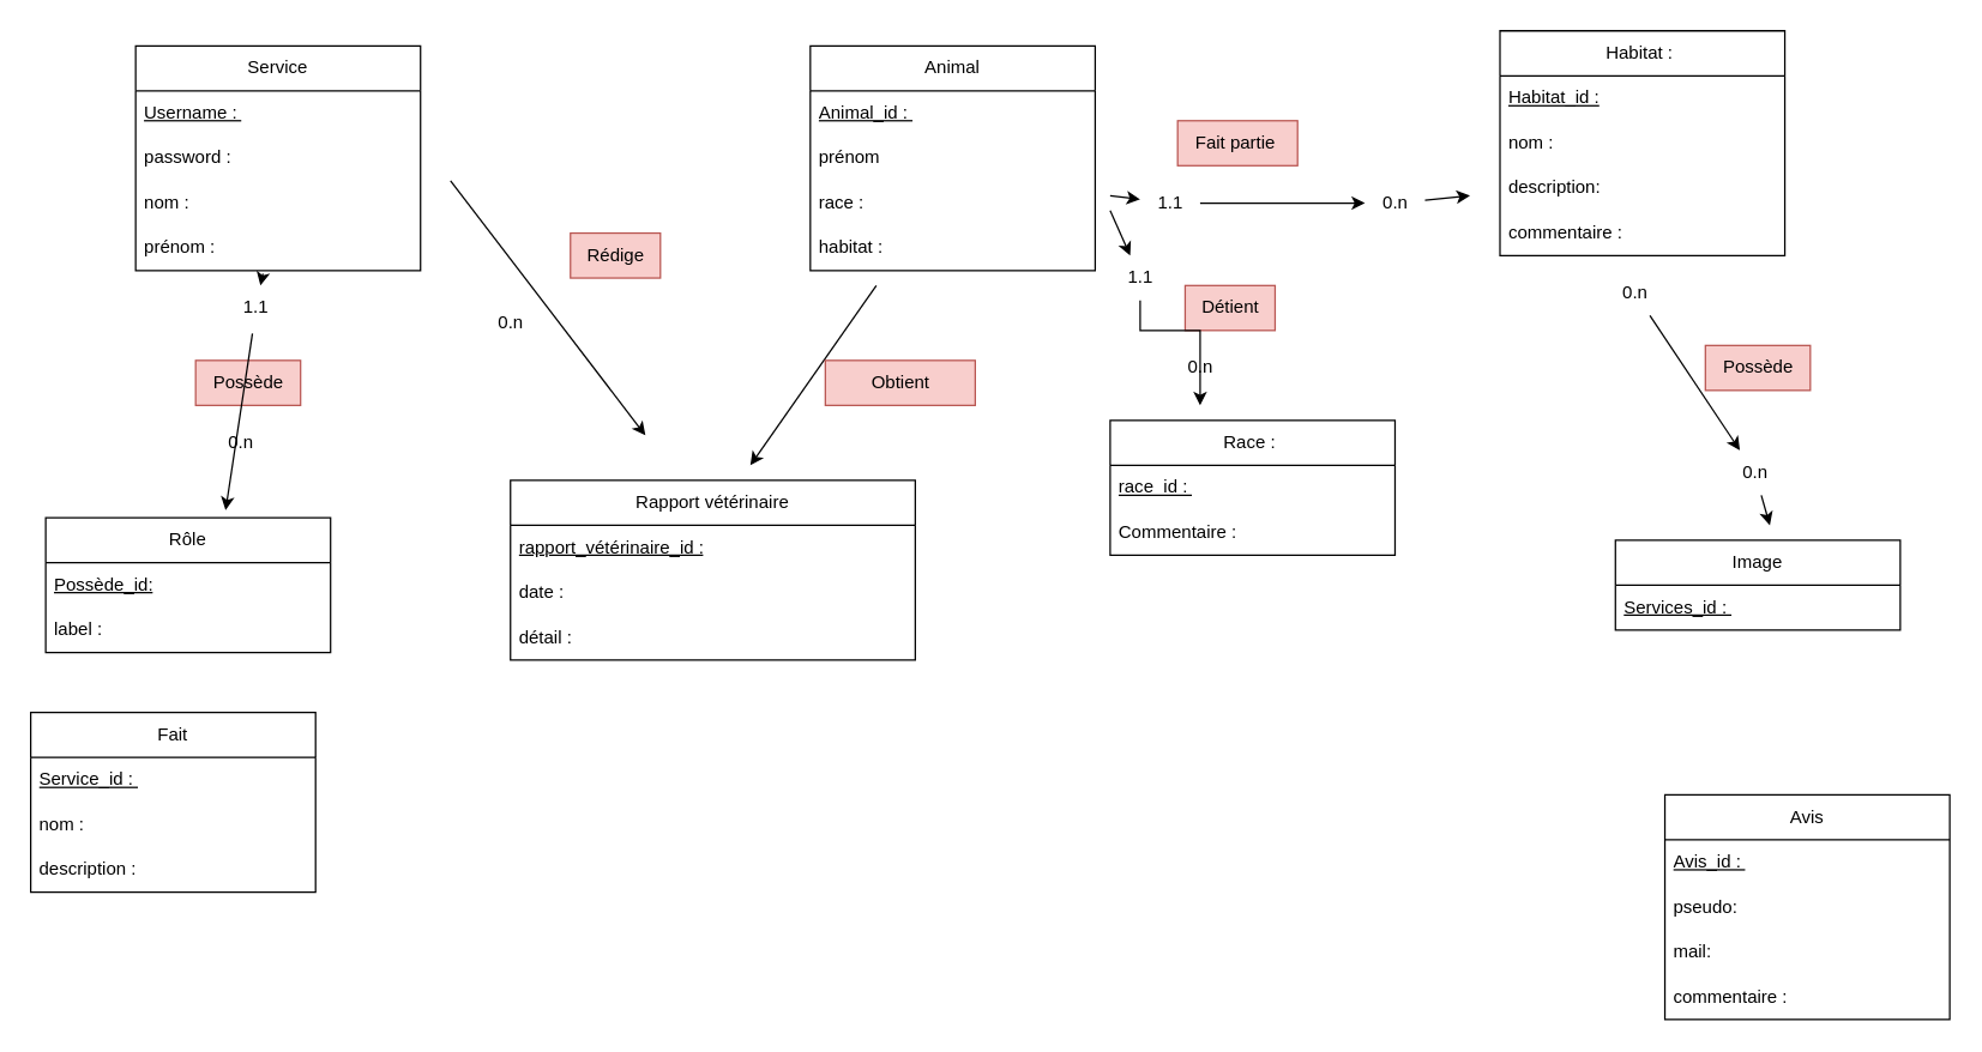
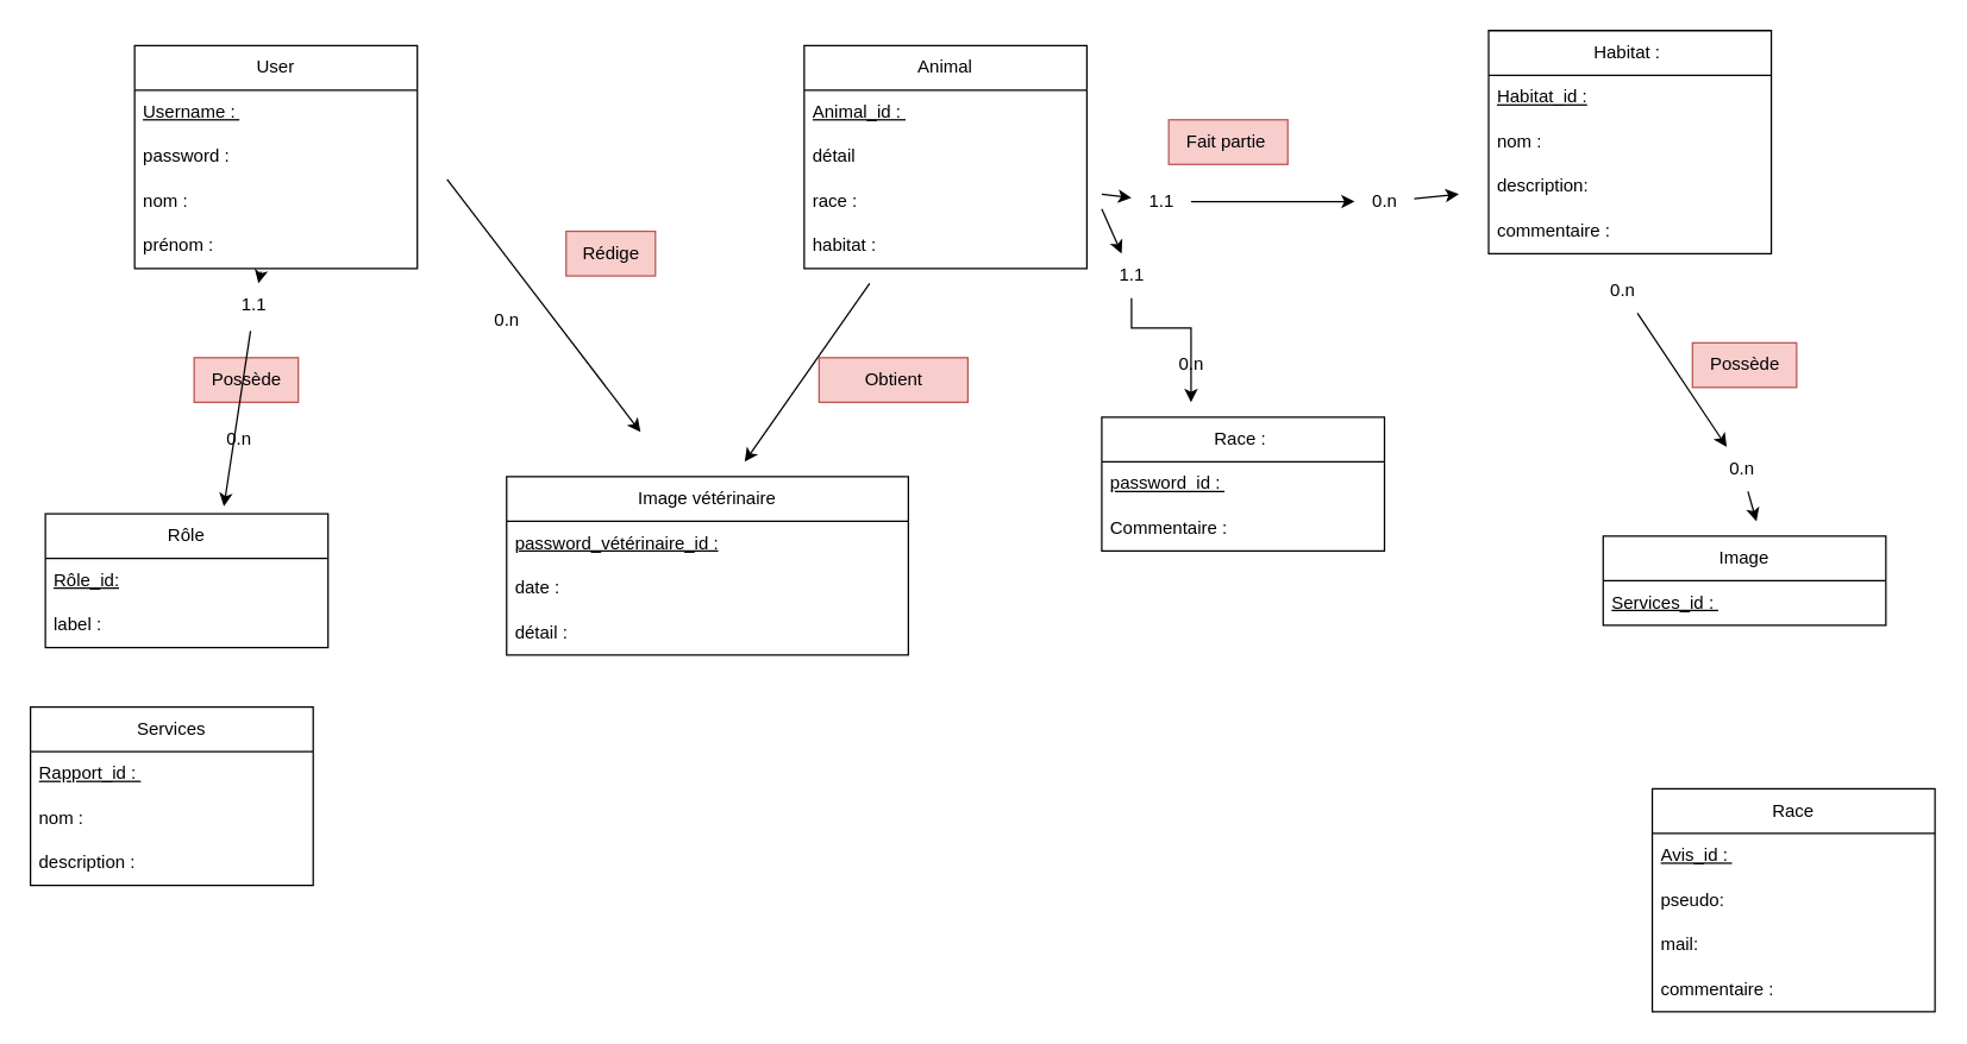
- <mxCell id="2" value="Service" style="swimlane;fontStyle=0;childLayout=stackLayout;horizontal=1;startSize=30;horizontalStack=0;resizeParent=1;resizeParentMax=0;resizeLast=0;collapsible=1;marginBottom=0;whiteSpace=wrap;html=1;" parent="1" vertex="1"><mxGeometry x="90" y="30" width="190" height="150" as="geometry" /></mxCell>
+ <mxCell id="2" value="User" style="swimlane;fontStyle=0;childLayout=stackLayout;horizontal=1;startSize=30;horizontalStack=0;resizeParent=1;resizeParentMax=0;resizeLast=0;collapsible=1;marginBottom=0;whiteSpace=wrap;html=1;" parent="1" vertex="1"><mxGeometry x="90" y="30" width="190" height="150" as="geometry" /></mxCell>
- <mxCell id="17" value="prénom" style="text;strokeColor=none;fillColor=none;align=left;verticalAlign=middle;spacingLeft=4;spacingRight=4;overflow=hidden;points=[[0,0.5],[1,0.5]];portConstraint=eastwest;rotatable=0;whiteSpace=wrap;html=1;" parent="15" vertex="1"><mxGeometry y="60" width="190" height="30" as="geometry" /></mxCell>
+ <mxCell id="17" value="détail" style="text;strokeColor=none;fillColor=none;align=left;verticalAlign=middle;spacingLeft=4;spacingRight=4;overflow=hidden;points=[[0,0.5],[1,0.5]];portConstraint=eastwest;rotatable=0;whiteSpace=wrap;html=1;" parent="15" vertex="1"><mxGeometry y="60" width="190" height="30" as="geometry" /></mxCell>
- <mxCell id="42" value="Détient" style="text;html=1;align=center;verticalAlign=middle;resizable=0;points=[];autosize=1;strokeColor=#b85450;fillColor=#f8cecc;" parent="1" vertex="1"><mxGeometry x="790" y="190" width="60" height="30" as="geometry" /></mxCell>
- <mxCell id="36" value="&lt;u&gt;race_id :&amp;nbsp;&lt;/u&gt;" style="text;strokeColor=none;fillColor=none;align=left;verticalAlign=middle;spacingLeft=4;spacingRight=4;overflow=hidden;points=[[0,0.5],[1,0.5]];portConstraint=eastwest;rotatable=0;whiteSpace=wrap;html=1;" parent="35" vertex="1"><mxGeometry y="30" width="190" height="30" as="geometry" /></mxCell>
+ <mxCell id="36" value="&lt;u&gt;password_id :&amp;nbsp;&lt;/u&gt;" style="text;strokeColor=none;fillColor=none;align=left;verticalAlign=middle;spacingLeft=4;spacingRight=4;overflow=hidden;points=[[0,0.5],[1,0.5]];portConstraint=eastwest;rotatable=0;whiteSpace=wrap;html=1;" parent="35" vertex="1"><mxGeometry y="30" width="190" height="30" as="geometry" /></mxCell>
- <mxCell id="31" value="Rapport vétérinaire" style="swimlane;fontStyle=0;childLayout=stackLayout;horizontal=1;startSize=30;horizontalStack=0;resizeParent=1;resizeParentMax=0;resizeLast=0;collapsible=1;marginBottom=0;whiteSpace=wrap;html=1;" parent="1" vertex="1"><mxGeometry x="340" y="320" width="270" height="120" as="geometry" /></mxCell>
+ <mxCell id="31" value="Image vétérinaire" style="swimlane;fontStyle=0;childLayout=stackLayout;horizontal=1;startSize=30;horizontalStack=0;resizeParent=1;resizeParentMax=0;resizeLast=0;collapsible=1;marginBottom=0;whiteSpace=wrap;html=1;" parent="1" vertex="1"><mxGeometry x="340" y="320" width="270" height="120" as="geometry" /></mxCell>
- <mxCell id="32" value="&lt;u&gt;rapport_vétérinaire_id :&lt;/u&gt;" style="text;strokeColor=none;fillColor=none;align=left;verticalAlign=middle;spacingLeft=4;spacingRight=4;overflow=hidden;points=[[0,0.5],[1,0.5]];portConstraint=eastwest;rotatable=0;whiteSpace=wrap;html=1;" parent="31" vertex="1"><mxGeometry y="30" width="270" height="30" as="geometry" /></mxCell>
+ <mxCell id="32" value="&lt;u&gt;password_vétérinaire_id :&lt;/u&gt;" style="text;strokeColor=none;fillColor=none;align=left;verticalAlign=middle;spacingLeft=4;spacingRight=4;overflow=hidden;points=[[0,0.5],[1,0.5]];portConstraint=eastwest;rotatable=0;whiteSpace=wrap;html=1;" parent="31" vertex="1"><mxGeometry y="30" width="270" height="30" as="geometry" /></mxCell>
- <mxCell id="8" value="&lt;u&gt;Possède_id:&lt;/u&gt;" style="text;strokeColor=none;fillColor=none;align=left;verticalAlign=middle;spacingLeft=4;spacingRight=4;overflow=hidden;points=[[0,0.5],[1,0.5]];portConstraint=eastwest;rotatable=0;whiteSpace=wrap;html=1;" parent="7" vertex="1"><mxGeometry y="30" width="190" height="30" as="geometry" /></mxCell>
+ <mxCell id="8" value="&lt;u&gt;Rôle_id:&lt;/u&gt;" style="text;strokeColor=none;fillColor=none;align=left;verticalAlign=middle;spacingLeft=4;spacingRight=4;overflow=hidden;points=[[0,0.5],[1,0.5]];portConstraint=eastwest;rotatable=0;whiteSpace=wrap;html=1;" parent="7" vertex="1"><mxGeometry y="30" width="190" height="30" as="geometry" /></mxCell>
- <mxCell id="27" value="Fait" style="swimlane;fontStyle=0;childLayout=stackLayout;horizontal=1;startSize=30;horizontalStack=0;resizeParent=1;resizeParentMax=0;resizeLast=0;collapsible=1;marginBottom=0;whiteSpace=wrap;html=1;" parent="1" vertex="1"><mxGeometry x="20" y="475" width="190" height="120" as="geometry" /></mxCell>
+ <mxCell id="27" value="Services" style="swimlane;fontStyle=0;childLayout=stackLayout;horizontal=1;startSize=30;horizontalStack=0;resizeParent=1;resizeParentMax=0;resizeLast=0;collapsible=1;marginBottom=0;whiteSpace=wrap;html=1;" parent="1" vertex="1"><mxGeometry x="20" y="475" width="190" height="120" as="geometry" /></mxCell>
- <mxCell id="28" value="&lt;u&gt;Service_id :&amp;nbsp;&lt;/u&gt;" style="text;strokeColor=none;fillColor=none;align=left;verticalAlign=middle;spacingLeft=4;spacingRight=4;overflow=hidden;points=[[0,0.5],[1,0.5]];portConstraint=eastwest;rotatable=0;whiteSpace=wrap;html=1;" parent="27" vertex="1"><mxGeometry y="30" width="190" height="30" as="geometry" /></mxCell>
+ <mxCell id="28" value="&lt;u&gt;Rapport_id :&amp;nbsp;&lt;/u&gt;" style="text;strokeColor=none;fillColor=none;align=left;verticalAlign=middle;spacingLeft=4;spacingRight=4;overflow=hidden;points=[[0,0.5],[1,0.5]];portConstraint=eastwest;rotatable=0;whiteSpace=wrap;html=1;" parent="27" vertex="1"><mxGeometry y="30" width="190" height="30" as="geometry" /></mxCell>
- <mxCell id="22" value="Avis" style="swimlane;fontStyle=0;childLayout=stackLayout;horizontal=1;startSize=30;horizontalStack=0;resizeParent=1;resizeParentMax=0;resizeLast=0;collapsible=1;marginBottom=0;whiteSpace=wrap;html=1;" parent="1" vertex="1"><mxGeometry x="1110" y="530" width="190" height="150" as="geometry" /></mxCell>
+ <mxCell id="22" value="Race" style="swimlane;fontStyle=0;childLayout=stackLayout;horizontal=1;startSize=30;horizontalStack=0;resizeParent=1;resizeParentMax=0;resizeLast=0;collapsible=1;marginBottom=0;whiteSpace=wrap;html=1;" parent="1" vertex="1"><mxGeometry x="1110" y="530" width="190" height="150" as="geometry" /></mxCell>
